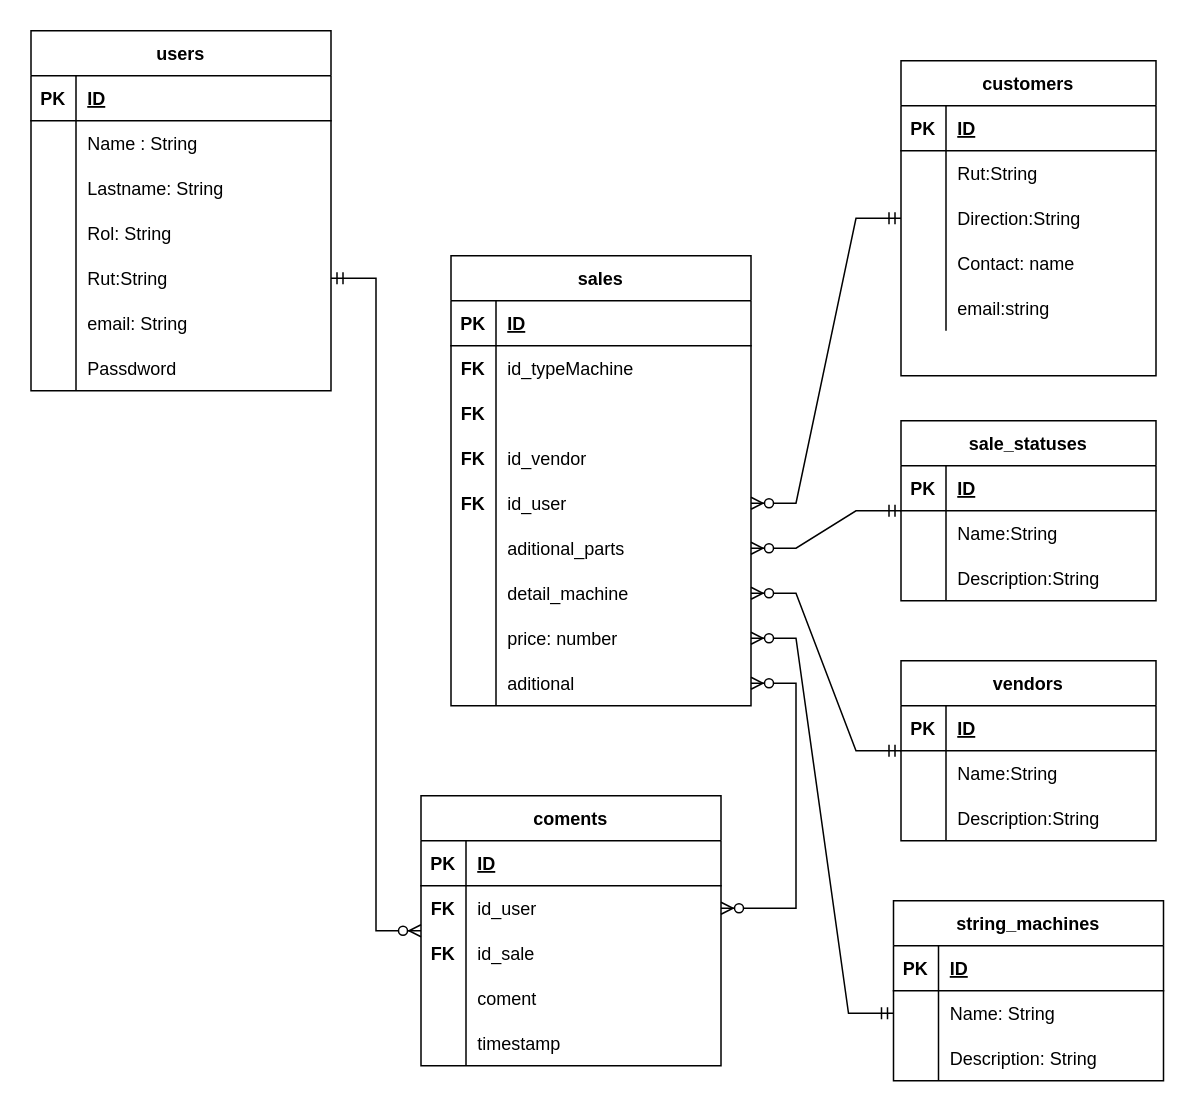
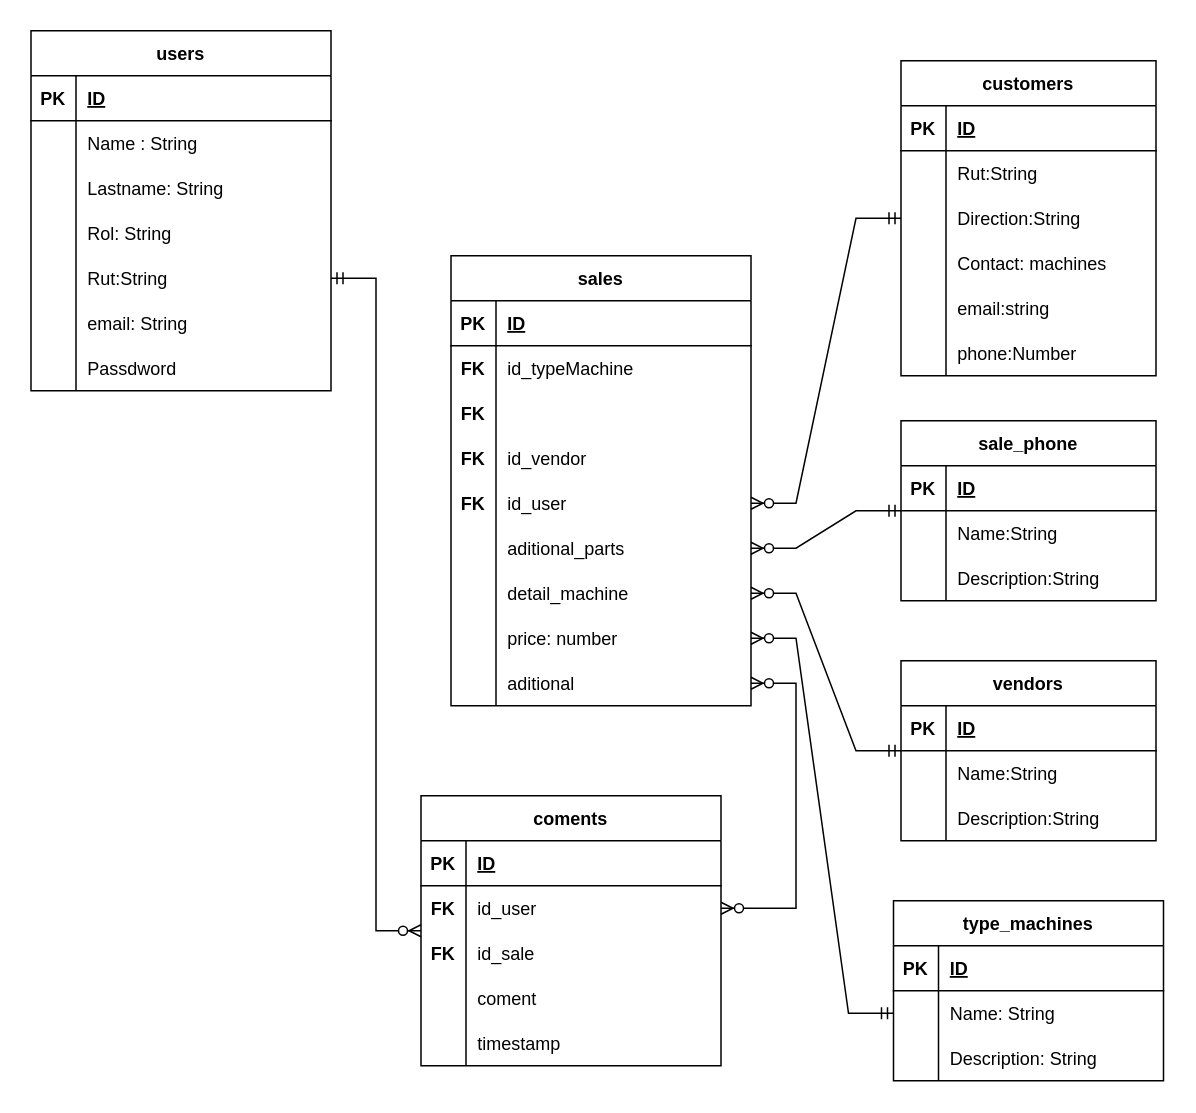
- <mxCell id="93" value="Contact: name" style="shape=partialRectangle;connectable=0;fillColor=none;top=0;left=0;bottom=0;right=0;align=left;spacingLeft=6;overflow=hidden;" vertex="1" parent="91"><mxGeometry x="30" width="140" height="30" as="geometry"><mxRectangle width="140" height="30" as="alternateBounds" /></mxGeometry></mxCell>
+ <mxCell id="93" value="Contact: machines" style="shape=partialRectangle;connectable=0;fillColor=none;top=0;left=0;bottom=0;right=0;align=left;spacingLeft=6;overflow=hidden;" vertex="1" parent="91"><mxGeometry x="30" width="140" height="30" as="geometry"><mxRectangle width="140" height="30" as="alternateBounds" /></mxGeometry></mxCell>
+ <mxCell id="99" value="phone:Number" style="shape=partialRectangle;connectable=0;fillColor=none;top=0;left=0;bottom=0;right=0;align=left;spacingLeft=6;overflow=hidden;" vertex="1" parent="97"><mxGeometry x="30" width="140" height="30" as="geometry"><mxRectangle width="140" height="30" as="alternateBounds" /></mxGeometry></mxCell>
- <mxCell id="44" value="sale_statuses" style="shape=table;startSize=30;container=1;collapsible=1;childLayout=tableLayout;fixedRows=1;rowLines=0;fontStyle=1;align=center;resizeLast=1;" vertex="1" parent="1"><mxGeometry x="600" y="280" width="170" height="120" as="geometry" /></mxCell>
+ <mxCell id="44" value="sale_phone" style="shape=table;startSize=30;container=1;collapsible=1;childLayout=tableLayout;fixedRows=1;rowLines=0;fontStyle=1;align=center;resizeLast=1;" vertex="1" parent="1"><mxGeometry x="600" y="280" width="170" height="120" as="geometry" /></mxCell>
- <mxCell id="24" value="string_machines" style="shape=table;startSize=30;container=1;collapsible=1;childLayout=tableLayout;fixedRows=1;rowLines=0;fontStyle=1;align=center;resizeLast=1;" vertex="1" parent="1"><mxGeometry x="595" y="600" width="180" height="120" as="geometry" /></mxCell>
+ <mxCell id="24" value="type_machines" style="shape=table;startSize=30;container=1;collapsible=1;childLayout=tableLayout;fixedRows=1;rowLines=0;fontStyle=1;align=center;resizeLast=1;" vertex="1" parent="1"><mxGeometry x="595" y="600" width="180" height="120" as="geometry" /></mxCell>
